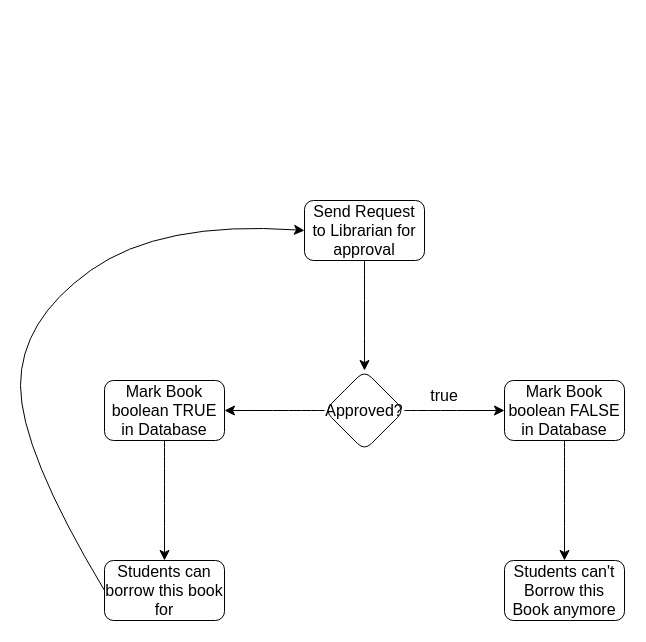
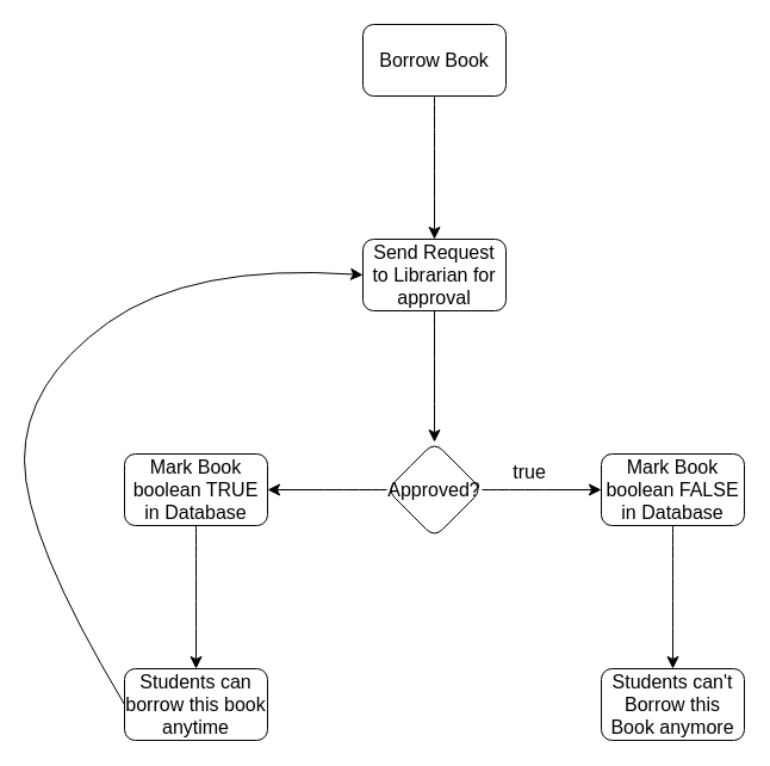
+ <mxCell id="3" value="Borrow Book" style="rounded=1;whiteSpace=wrap;html=1;fontSize=16;" vertex="1" parent="1"><mxGeometry x="304" y="20" width="120" height="60" as="geometry" /></mxCell>
+ <mxCell id="2" value="" style="edgeStyle=none;curved=1;rounded=0;orthogonalLoop=1;jettySize=auto;html=1;fontSize=12;startSize=8;endSize=8;" edge="1" parent="1" source="3" target="5"><mxGeometry relative="1" as="geometry" /></mxCell>
- <mxCell id="16" value="Students can borrow this book for" style="whiteSpace=wrap;html=1;fontSize=16;rounded=1;" vertex="1" parent="1"><mxGeometry x="104" y="560" width="120" height="60" as="geometry" /></mxCell>
+ <mxCell id="16" value="Students can borrow this book anytime" style="whiteSpace=wrap;html=1;fontSize=16;rounded=1;" vertex="1" parent="1"><mxGeometry x="104" y="560" width="120" height="60" as="geometry" /></mxCell>
